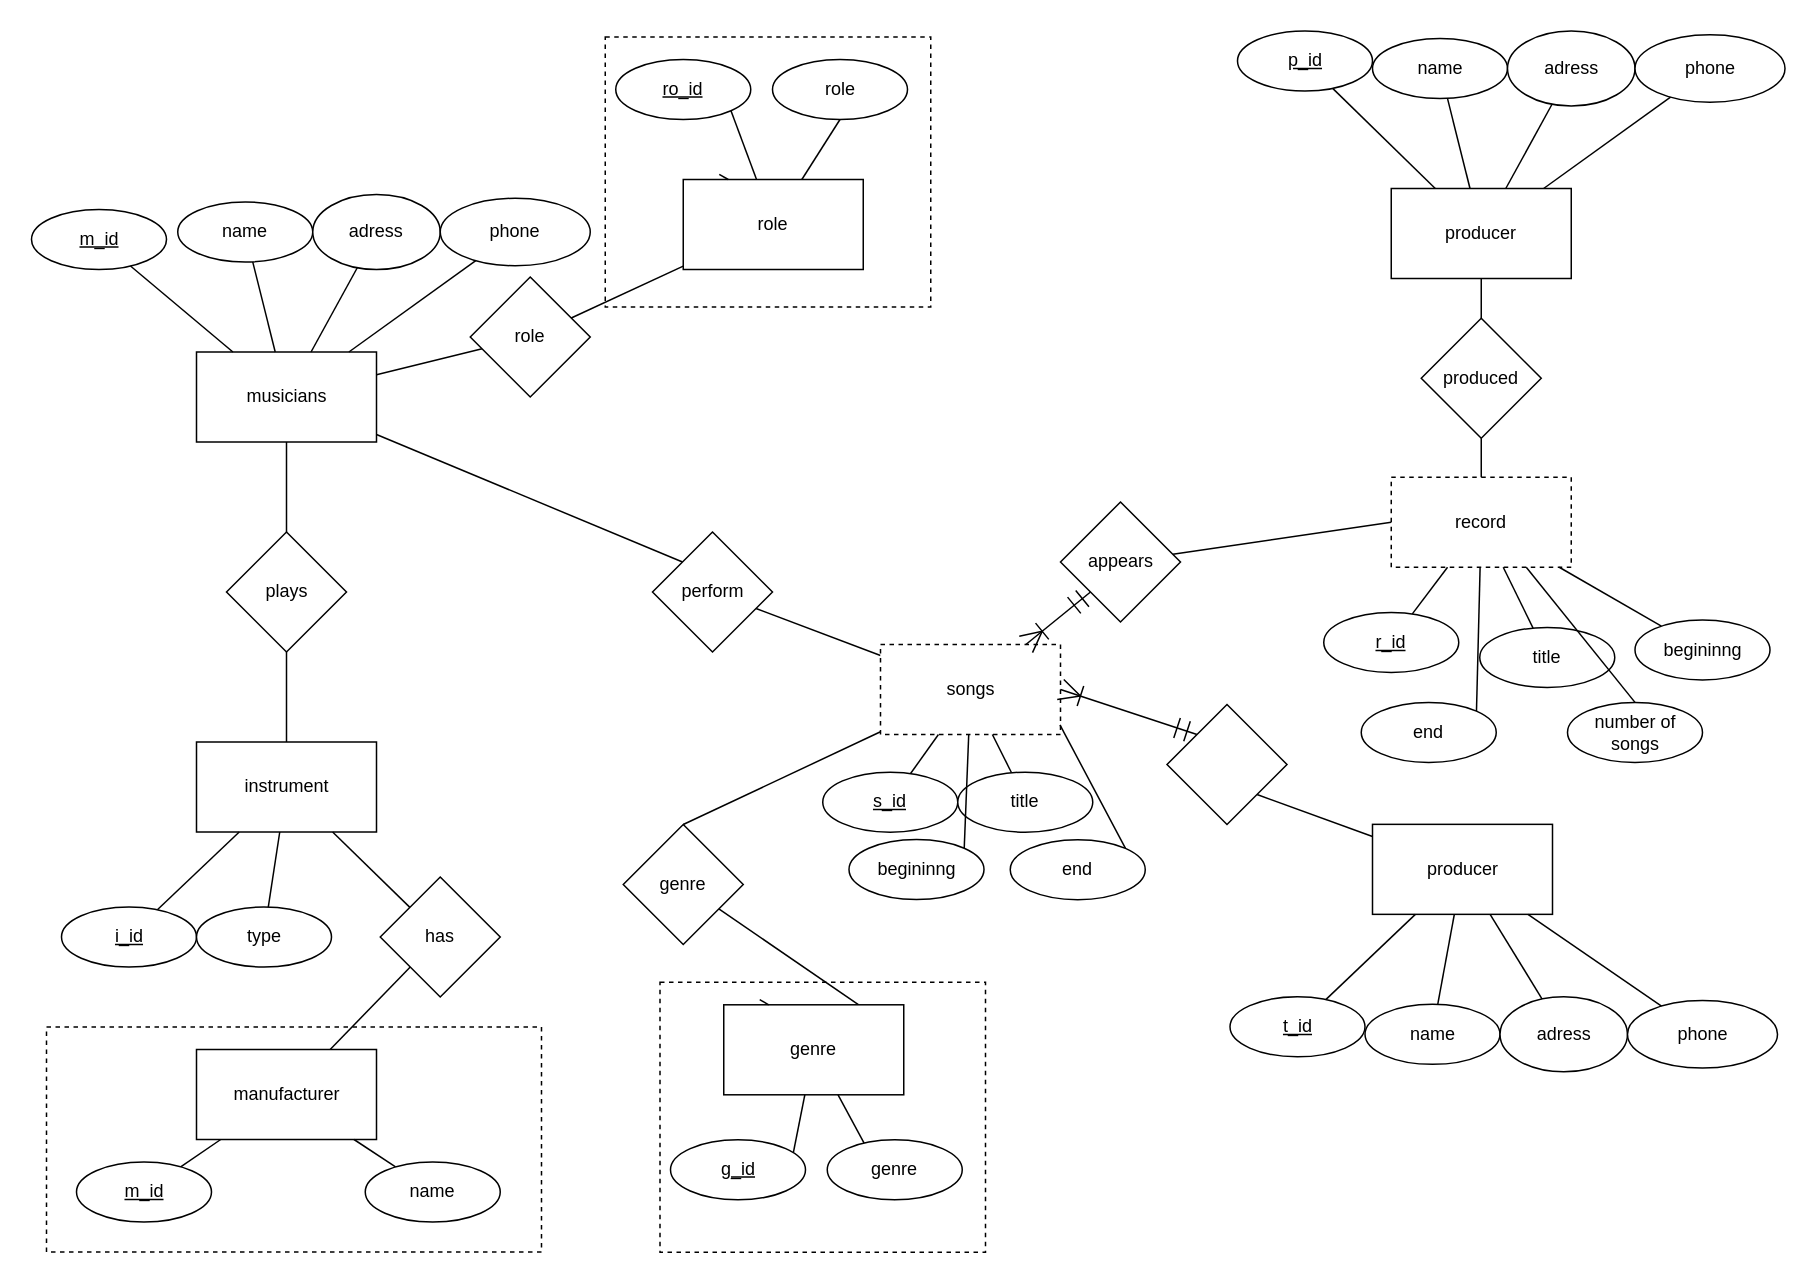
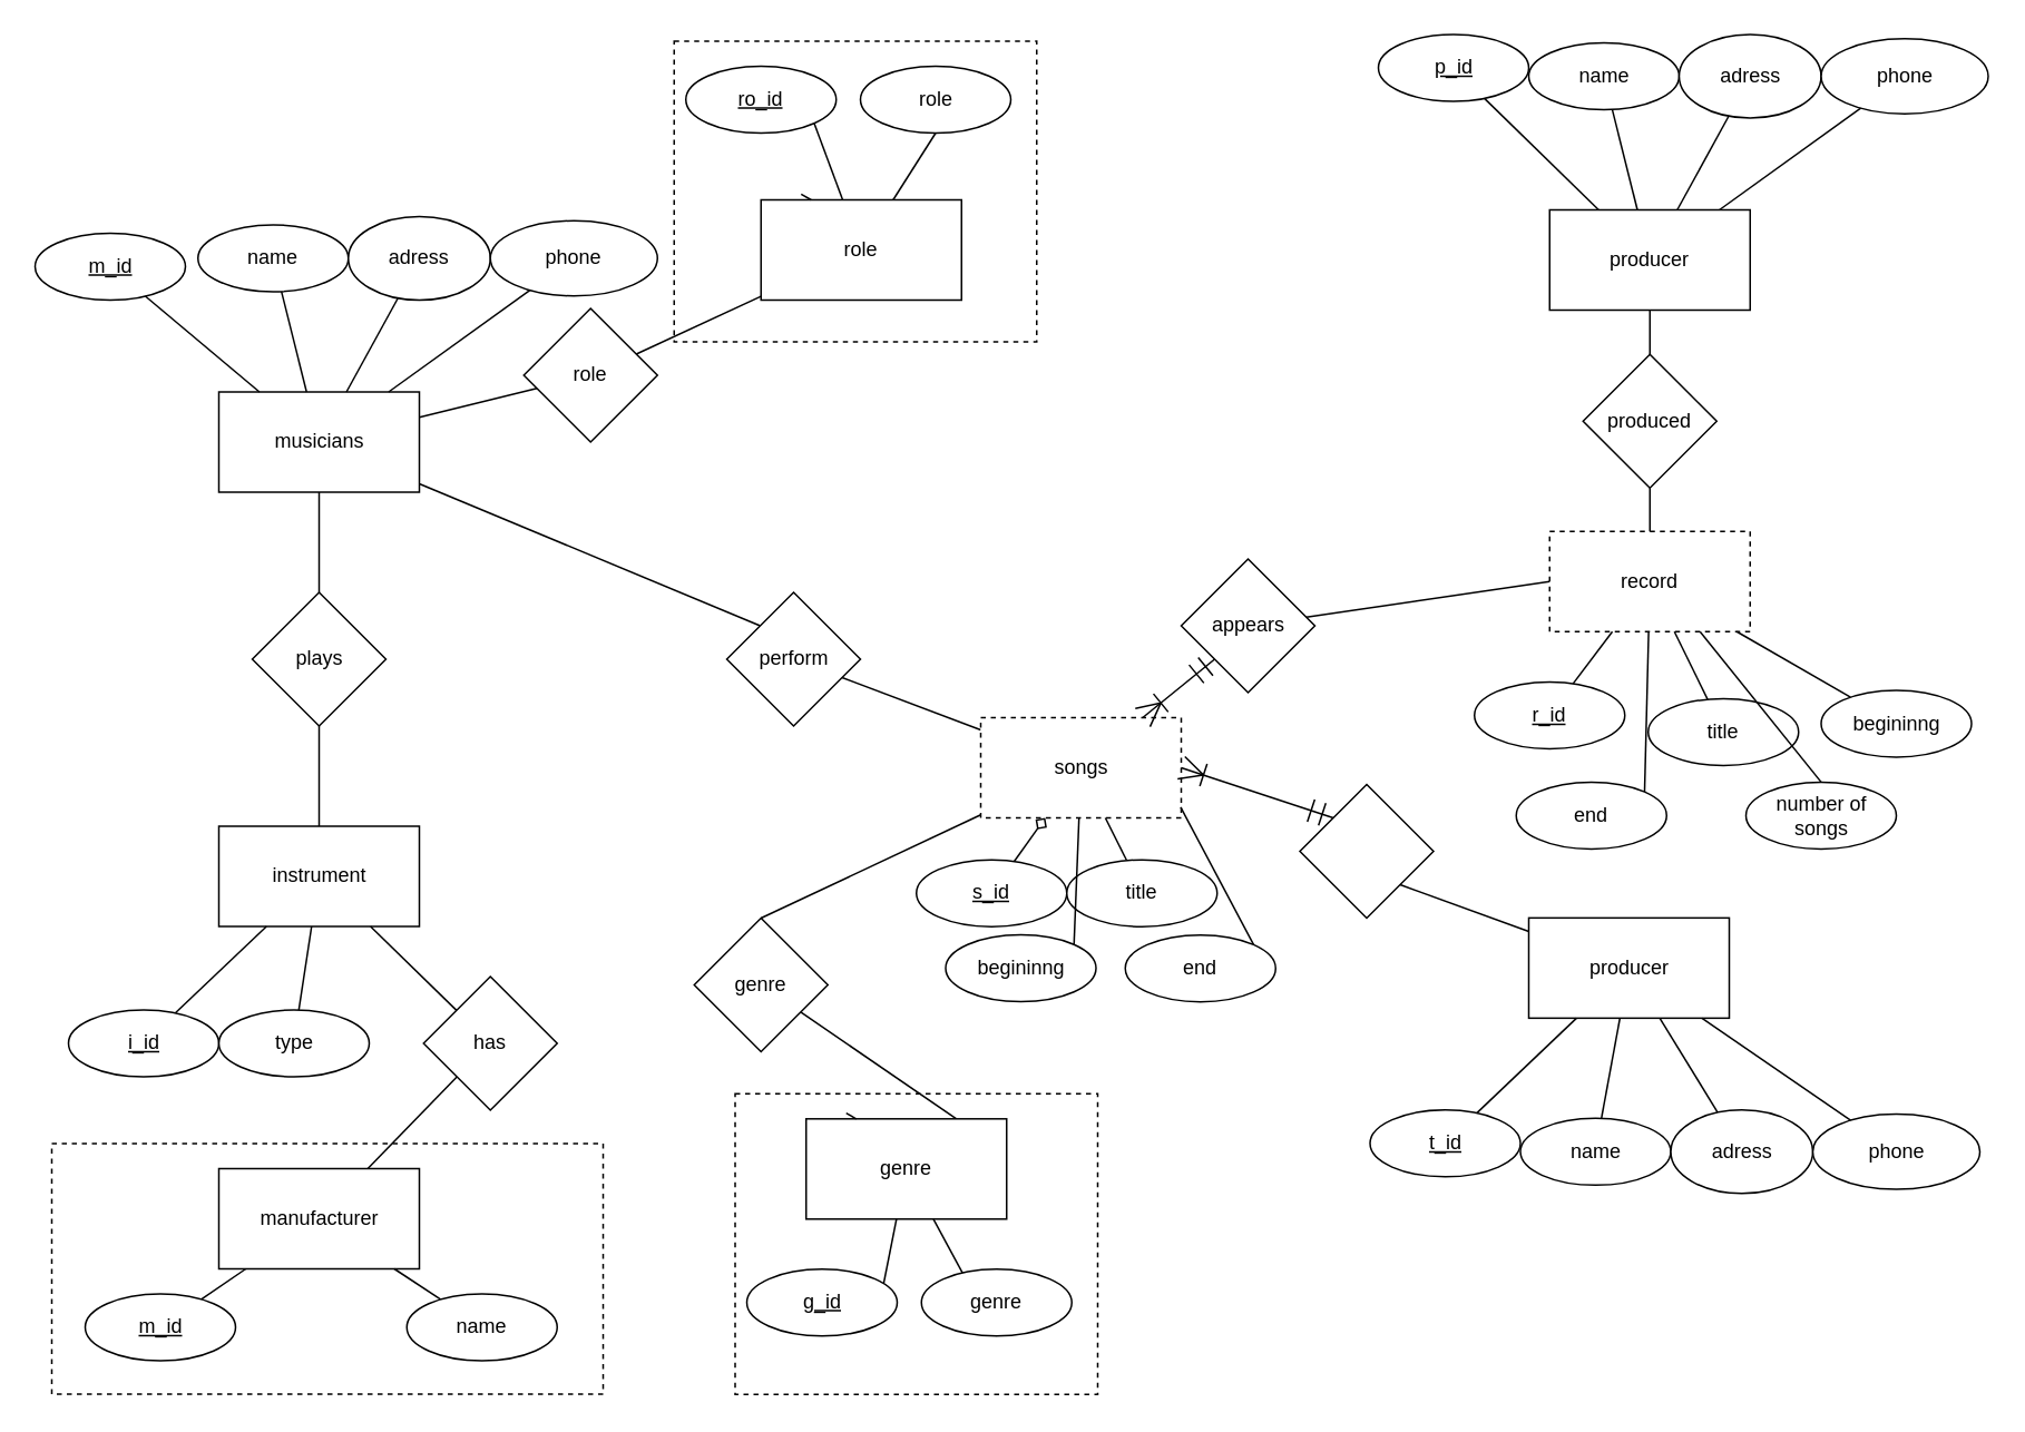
- <mxCell id="68" value="" style="edgeStyle=none;rounded=1;orthogonalLoop=1;jettySize=auto;html=1;startArrow=none;startFill=0;endArrow=none;endFill=0;strokeColor=#000000;" edge="1" parent="1" source="69" target="67"><mxGeometry relative="1" as="geometry" /></mxCell>
+ <mxCell id="68" value="" style="edgeStyle=none;rounded=1;orthogonalLoop=1;jettySize=auto;html=1;startArrow=none;startFill=0;endArrow=diamond;endFill=0;strokeColor=#000000;" edge="1" parent="1" source="69" target="67"><mxGeometry relative="1" as="geometry" /></mxCell>
